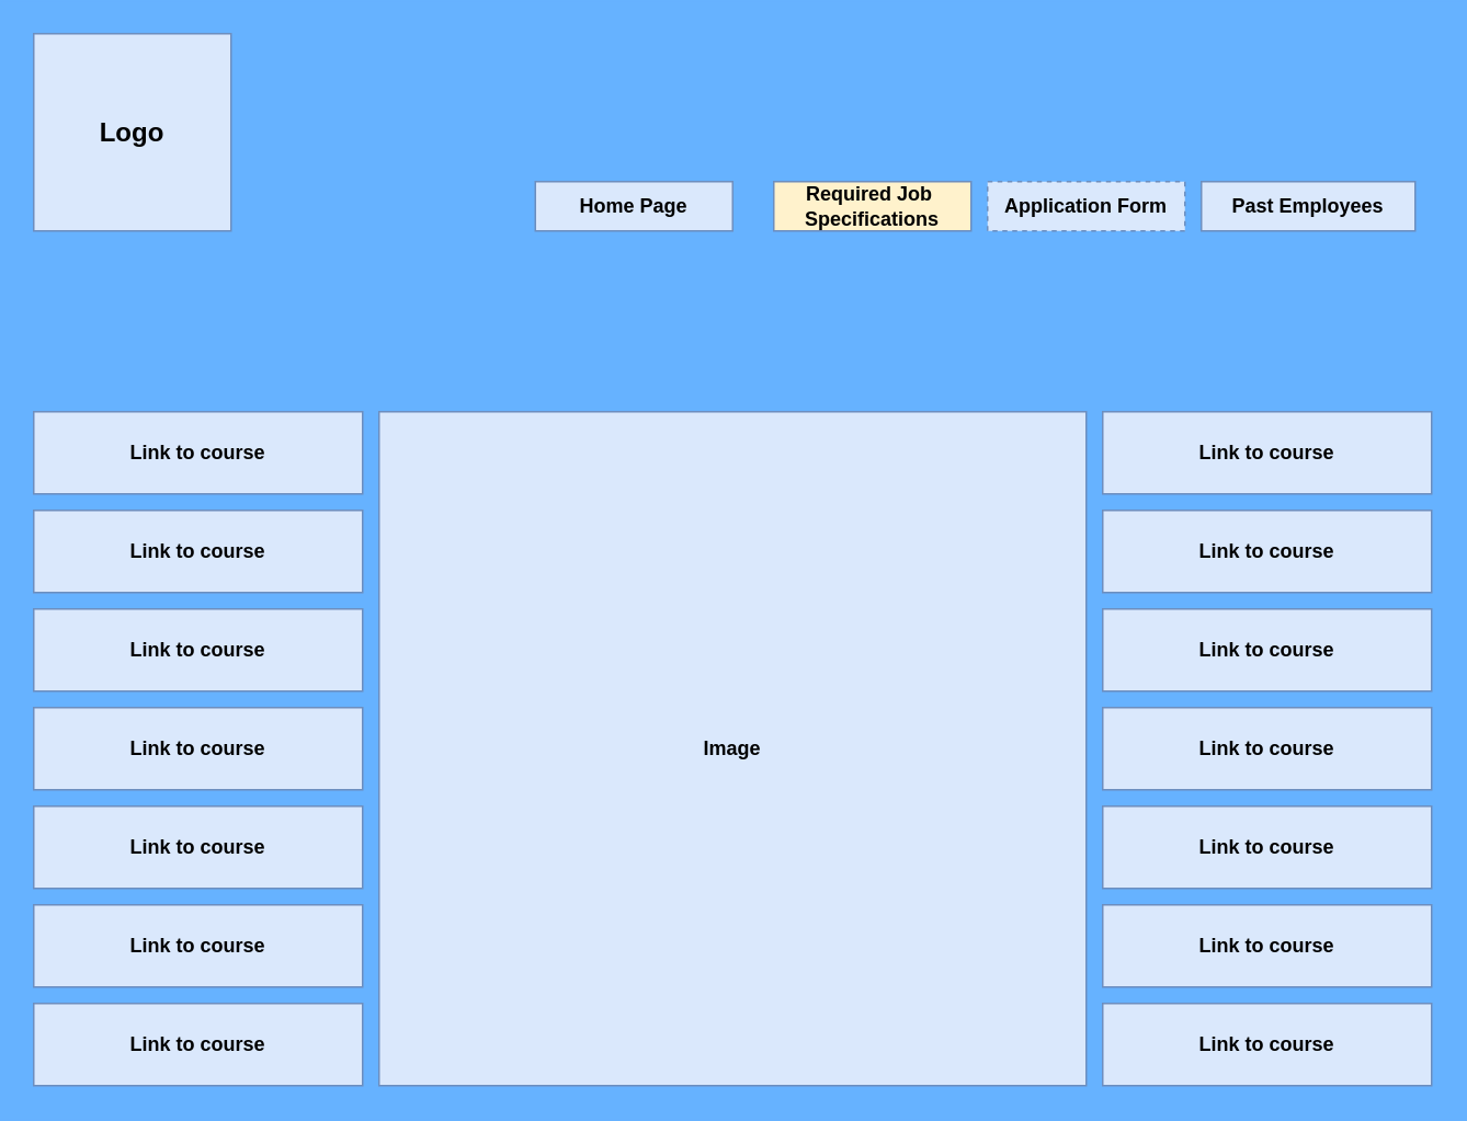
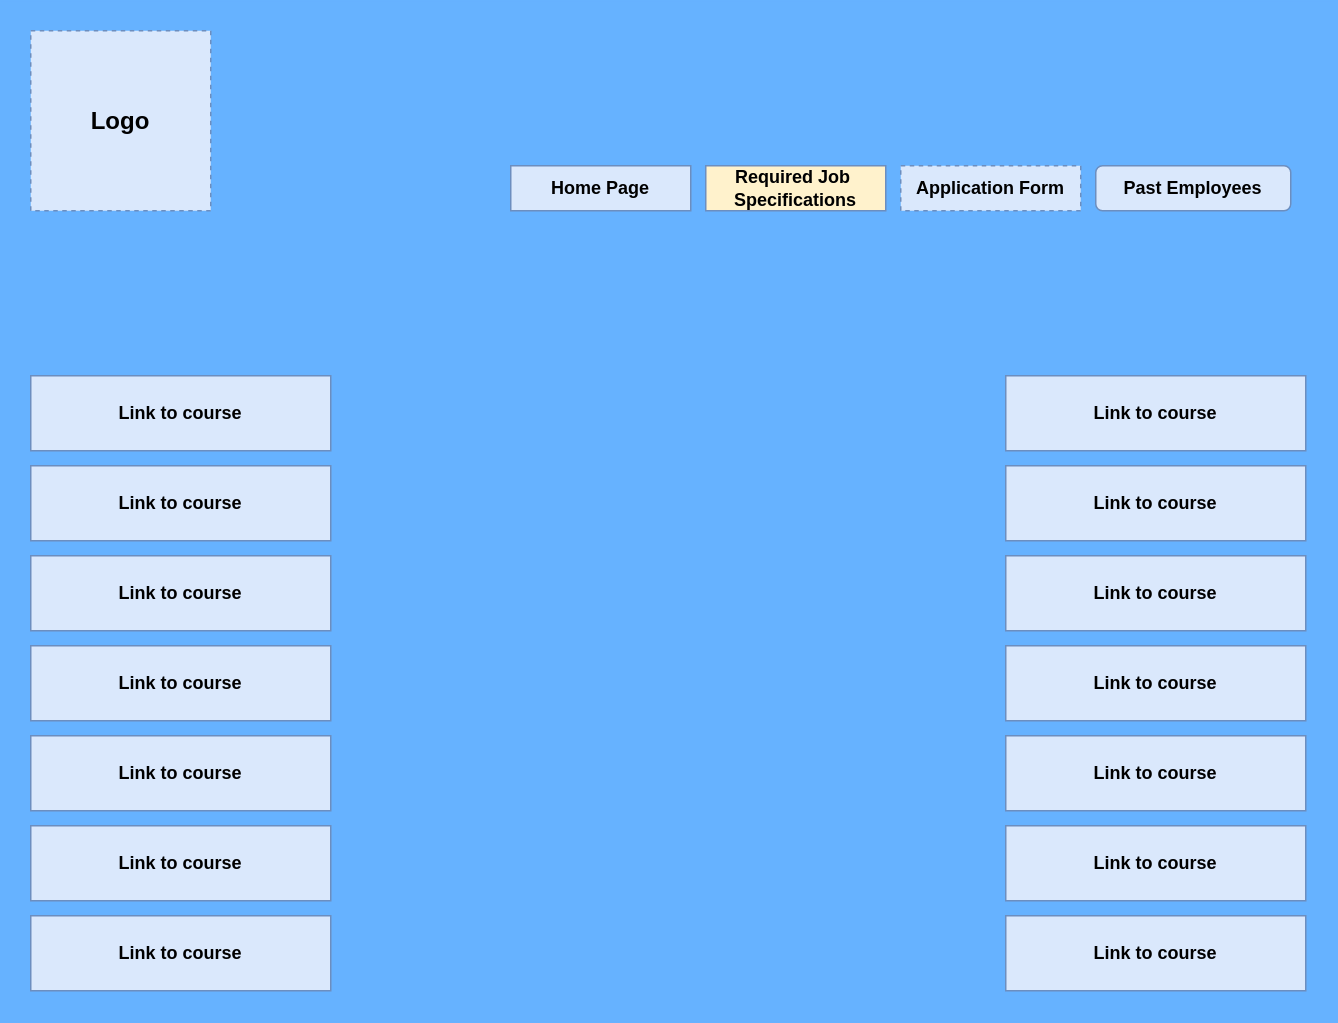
- <mxCell id="2" value="Logo" style="rounded=0;whiteSpace=wrap;html=1;fillColor=#dae8fc;strokeColor=#6c8ebf;fontStyle=1;fontSize=16;" vertex="1" parent="1"><mxGeometry width="120" height="120" as="geometry" x="20" y="20" /></mxCell>
+ <mxCell id="2" value="Logo" style="rounded=0;whiteSpace=wrap;html=1;fillColor=#dae8fc;strokeColor=#6c8ebf;fontStyle=1;fontSize=16;dashed=1;" vertex="1" parent="1"><mxGeometry width="120" height="120" as="geometry" x="20" y="20" /></mxCell>
- <mxCell id="3" value="Home Page" style="rounded=0;whiteSpace=wrap;html=1;fontSize=12;fontStyle=1;fillColor=#dae8fc;strokeColor=#6c8ebf;" vertex="1" parent="1"><mxGeometry x="325" y="110" width="120" height="30" as="geometry" /></mxCell>
+ <mxCell id="3" value="Home Page" style="rounded=0;whiteSpace=wrap;html=1;fontSize=12;fontStyle=1;fillColor=#dae8fc;strokeColor=#6c8ebf;" vertex="1" parent="1"><mxGeometry x="340" y="110" width="120" height="30" as="geometry" /></mxCell>
- <mxCell id="6" value="Past Employees" style="rounded=0;whiteSpace=wrap;html=1;fillColor=#dae8fc;strokeColor=#6c8ebf;fontStyle=1" vertex="1" parent="1"><mxGeometry x="730" y="110" width="130" height="30" as="geometry" /></mxCell>
+ <mxCell id="6" value="Past Employees" style="whiteSpace=wrap;html=1;fillColor=#dae8fc;strokeColor=#6c8ebf;fontStyle=1;rounded=1;" vertex="1" parent="1"><mxGeometry x="730" y="110" width="130" height="30" as="geometry" /></mxCell>
- <mxCell id="21" value="Image" style="rounded=0;whiteSpace=wrap;html=1;fontSize=12;fontStyle=1;fillColor=#dae8fc;strokeColor=#6c8ebf;" vertex="1" parent="1"><mxGeometry x="230" y="250" width="430" height="410" as="geometry" /></mxCell>
